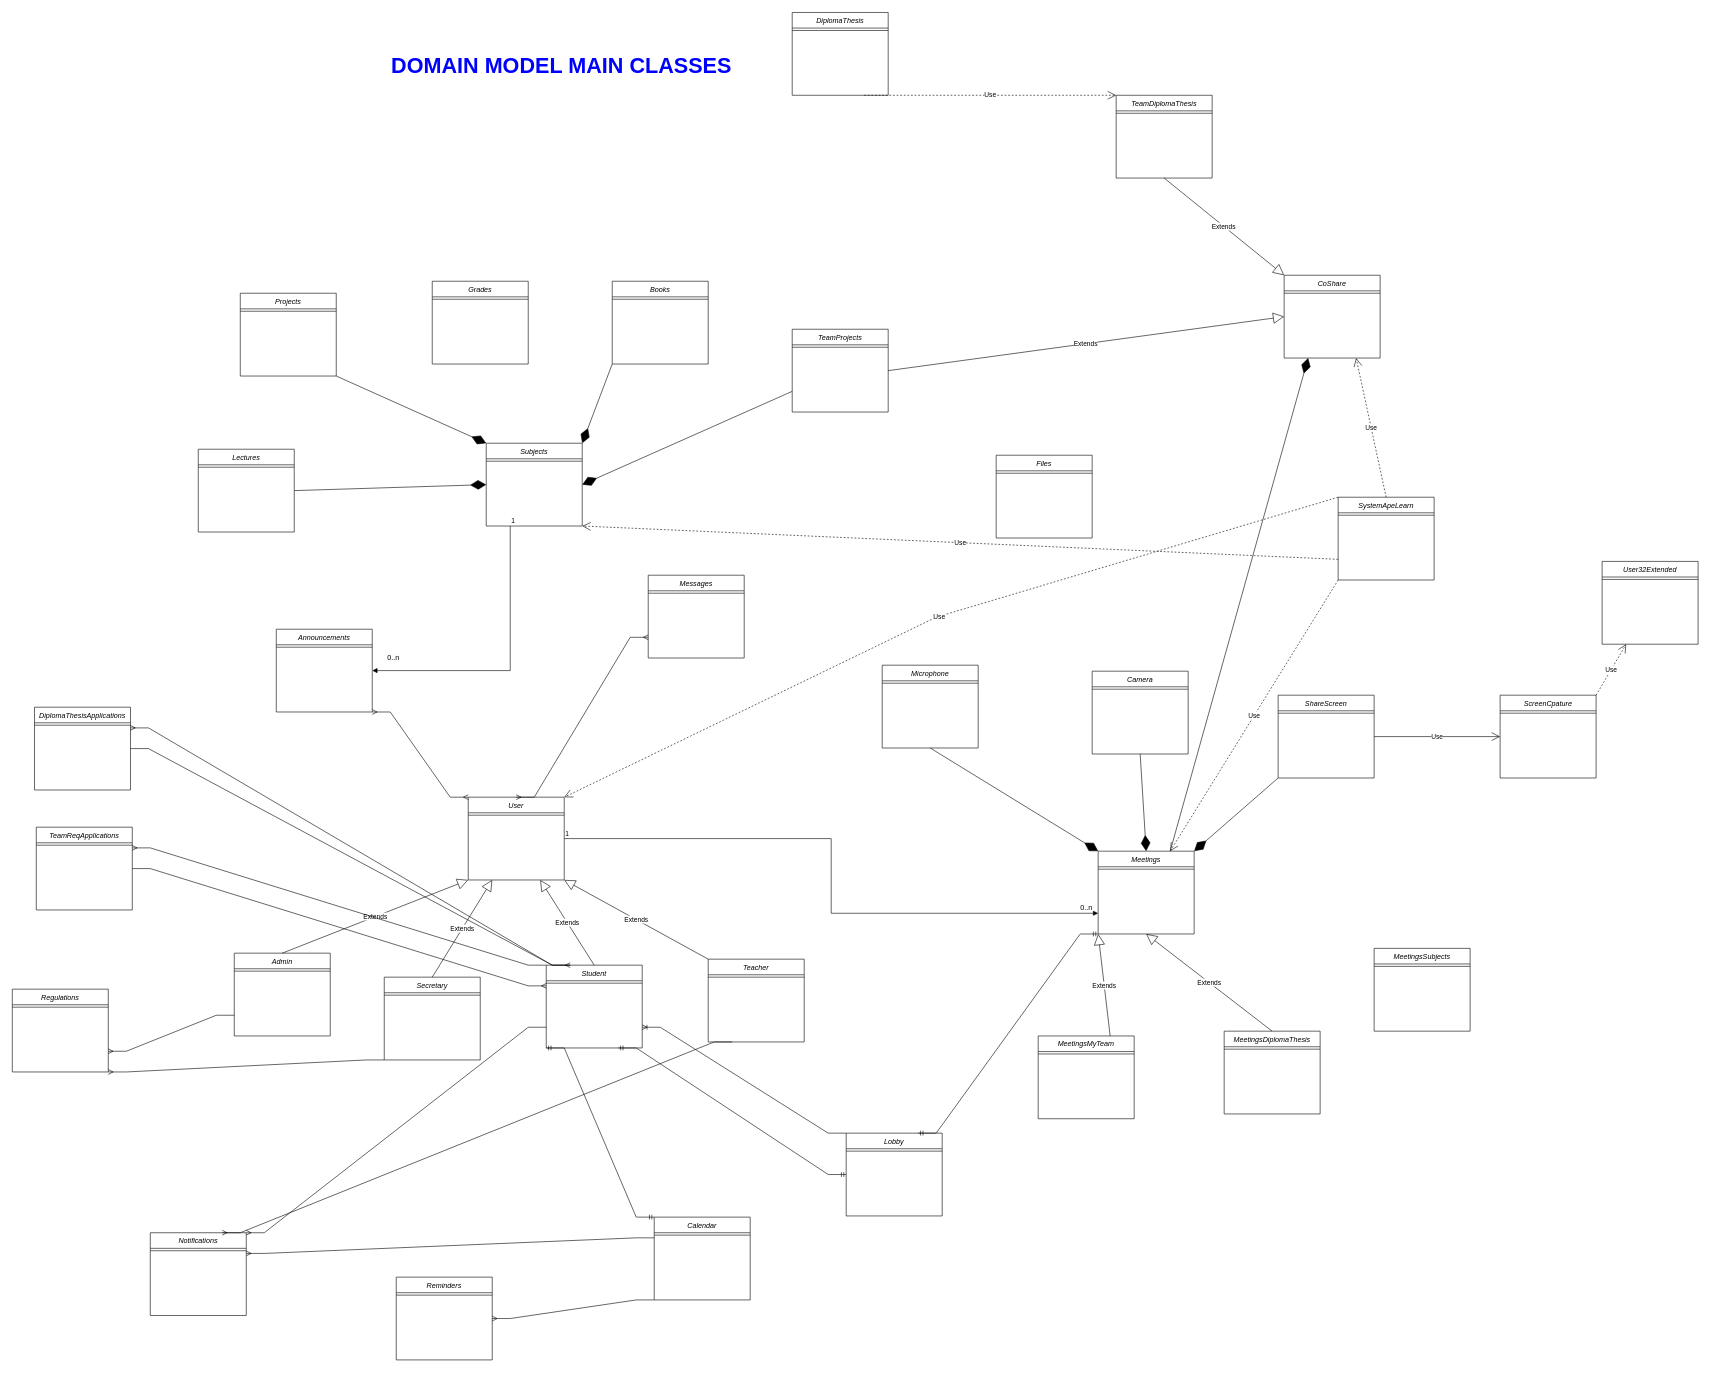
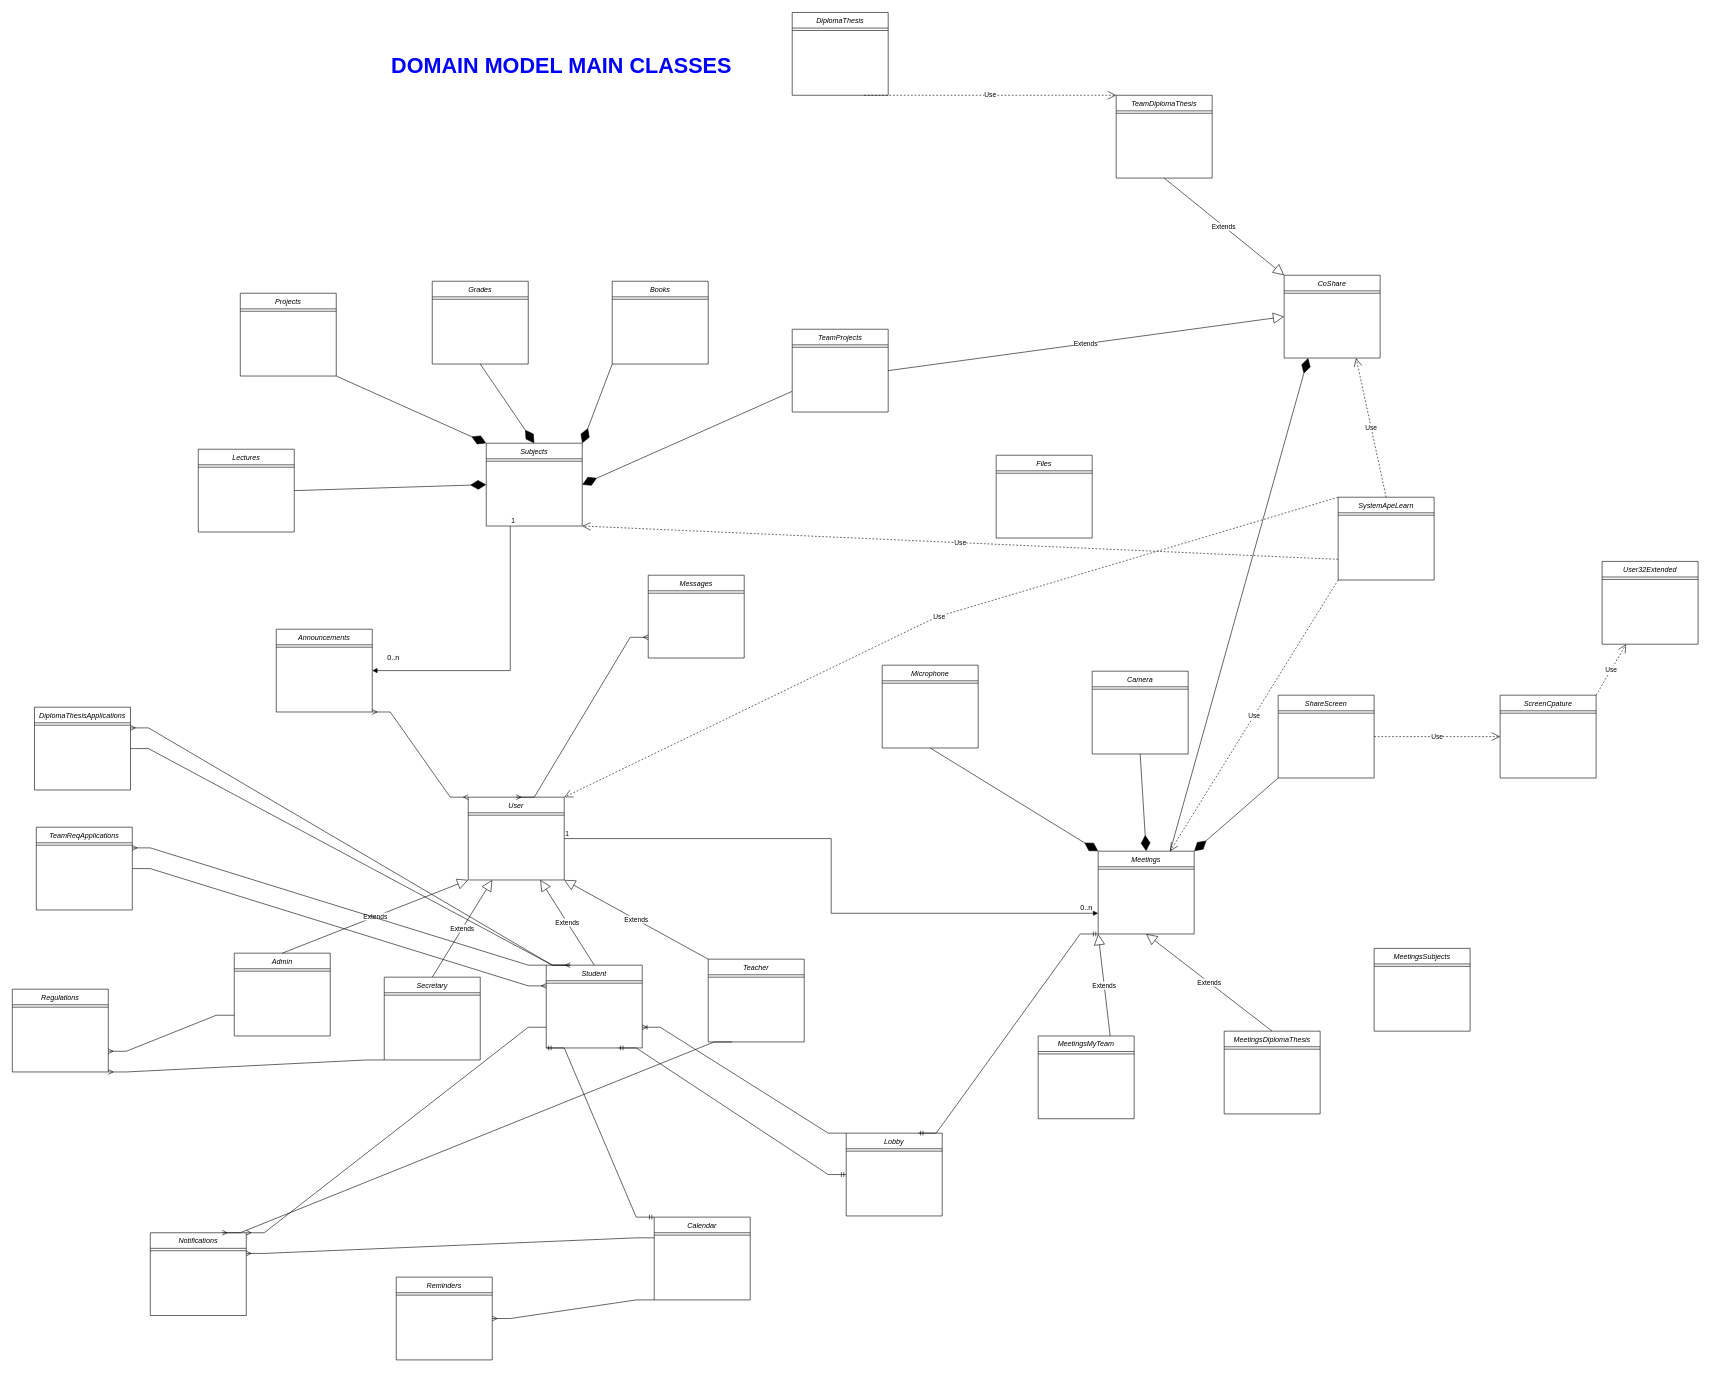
+ <mxCell id="52" value="" style="endArrow=diamondThin;endFill=1;endSize=24;html=1;rounded=0;exitX=0.5;exitY=1;exitDx=0;exitDy=0;entryX=0.5;entryY=0;entryDx=0;entryDy=0;" parent="1" source="46" target="38" edge="1"><mxGeometry width="160" relative="1" as="geometry"><mxPoint x="500" y="827" as="sourcePoint" /><mxPoint x="820" y="817" as="targetPoint" /></mxGeometry></mxCell>
- <mxCell id="62" value="Use" style="endArrow=open;endSize=12;dashed=0;html=1;rounded=0;exitX=1;exitY=0.5;exitDx=0;exitDy=0;entryX=0;entryY=0.5;entryDx=0;entryDy=0;" parent="1" source="20" target="63" edge="1"><mxGeometry width="160" relative="1" as="geometry"><mxPoint x="2250" y="998" as="sourcePoint" /><mxPoint x="2410" y="998" as="targetPoint" /></mxGeometry></mxCell>
+ <mxCell id="62" value="Use" style="endArrow=open;endSize=12;dashed=1;html=1;rounded=0;exitX=1;exitY=0.5;exitDx=0;exitDy=0;entryX=0;entryY=0.5;entryDx=0;entryDy=0;" parent="1" source="20" target="63" edge="1"><mxGeometry width="160" relative="1" as="geometry"><mxPoint x="2250" y="998" as="sourcePoint" /><mxPoint x="2410" y="998" as="targetPoint" /></mxGeometry></mxCell>
